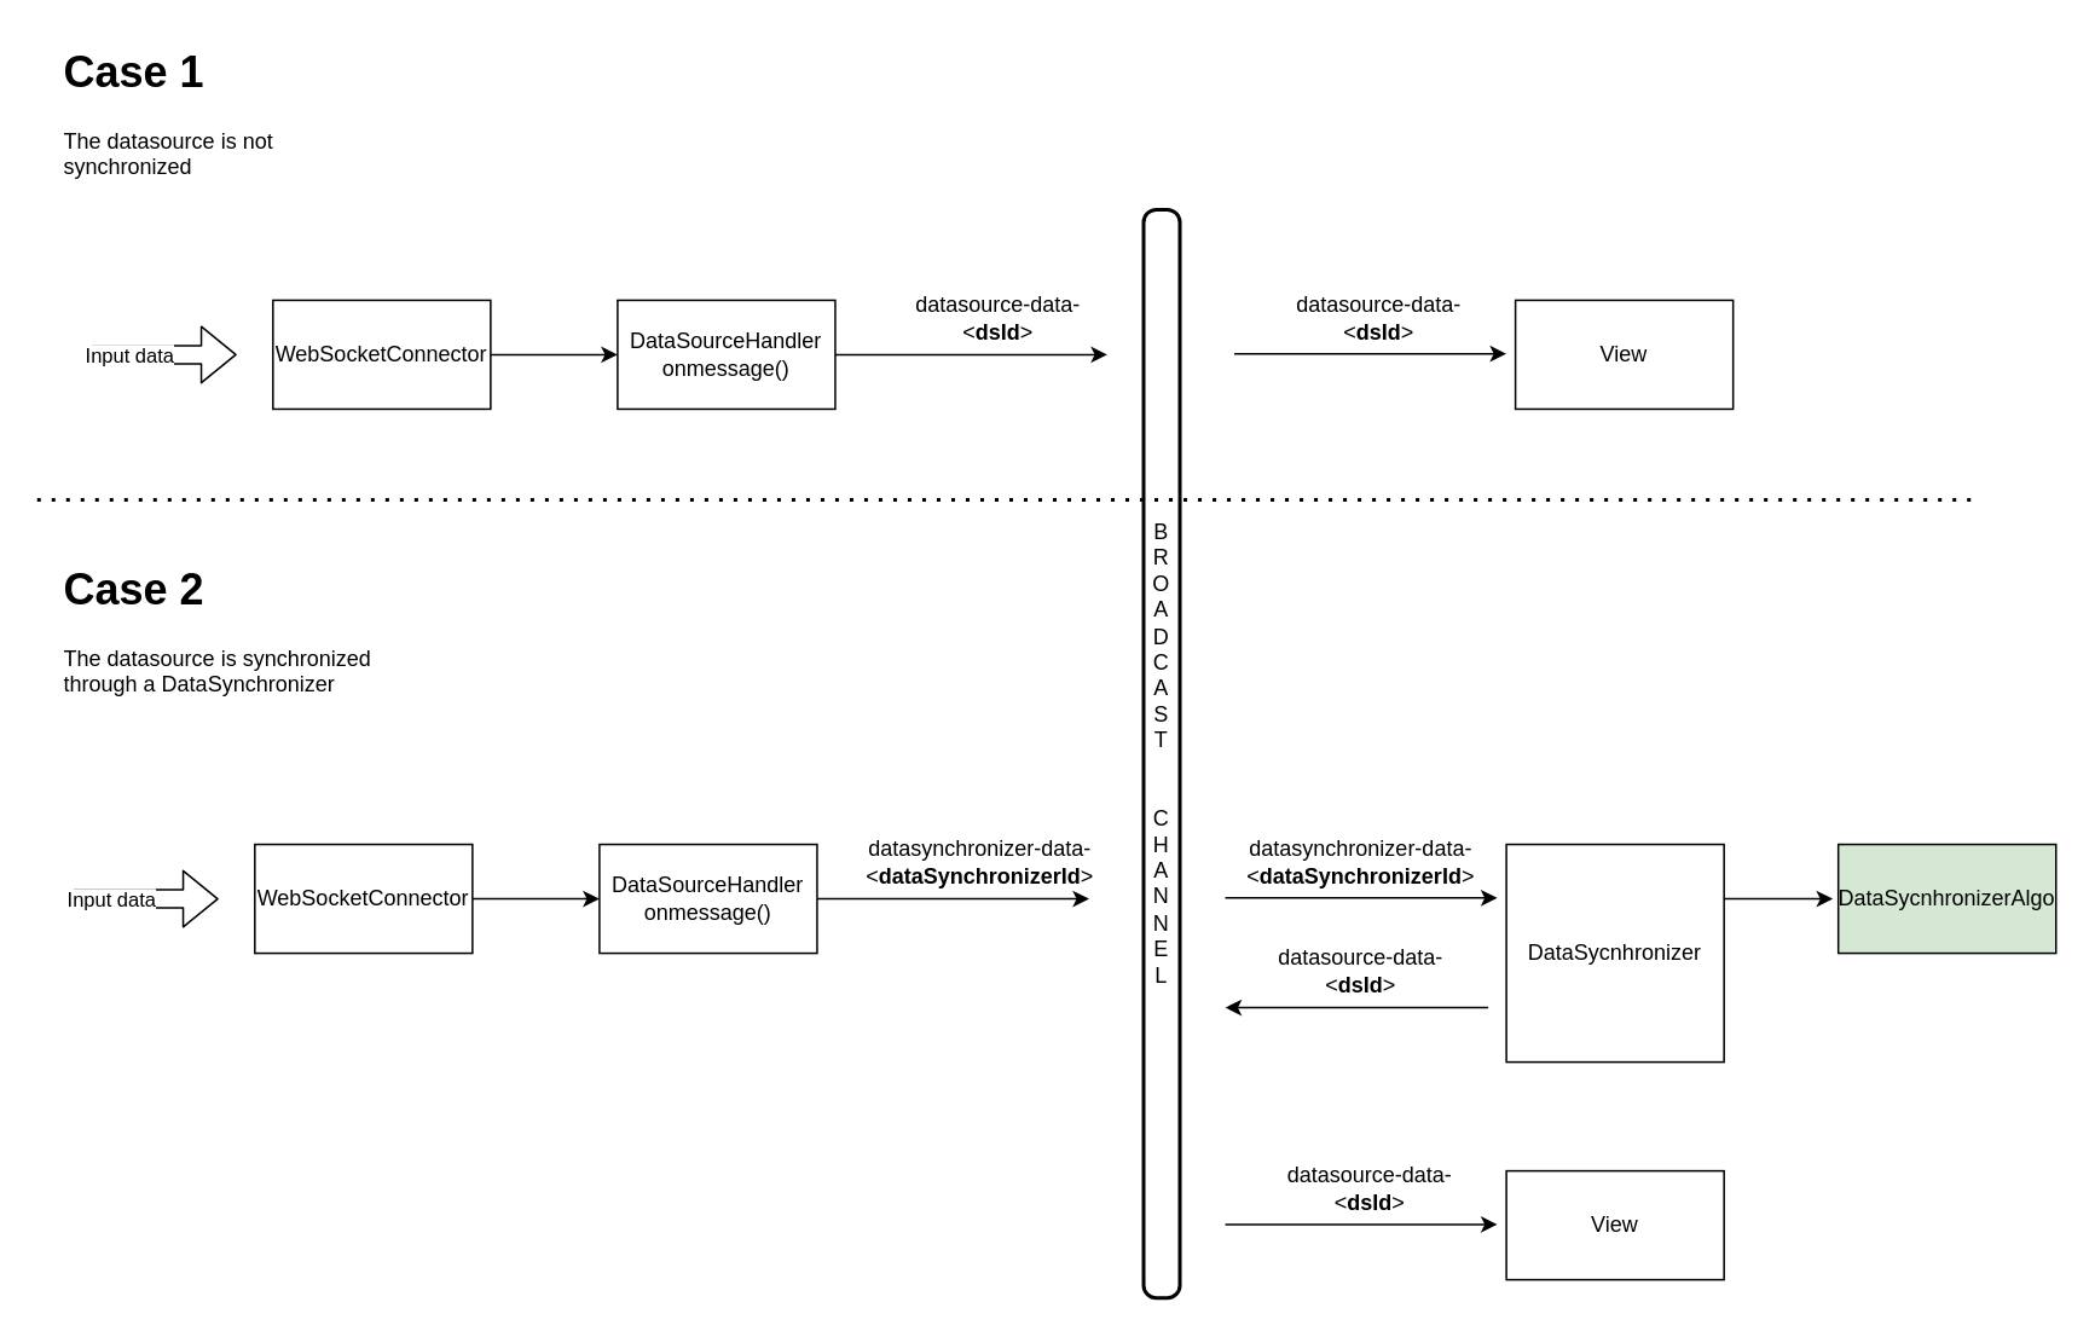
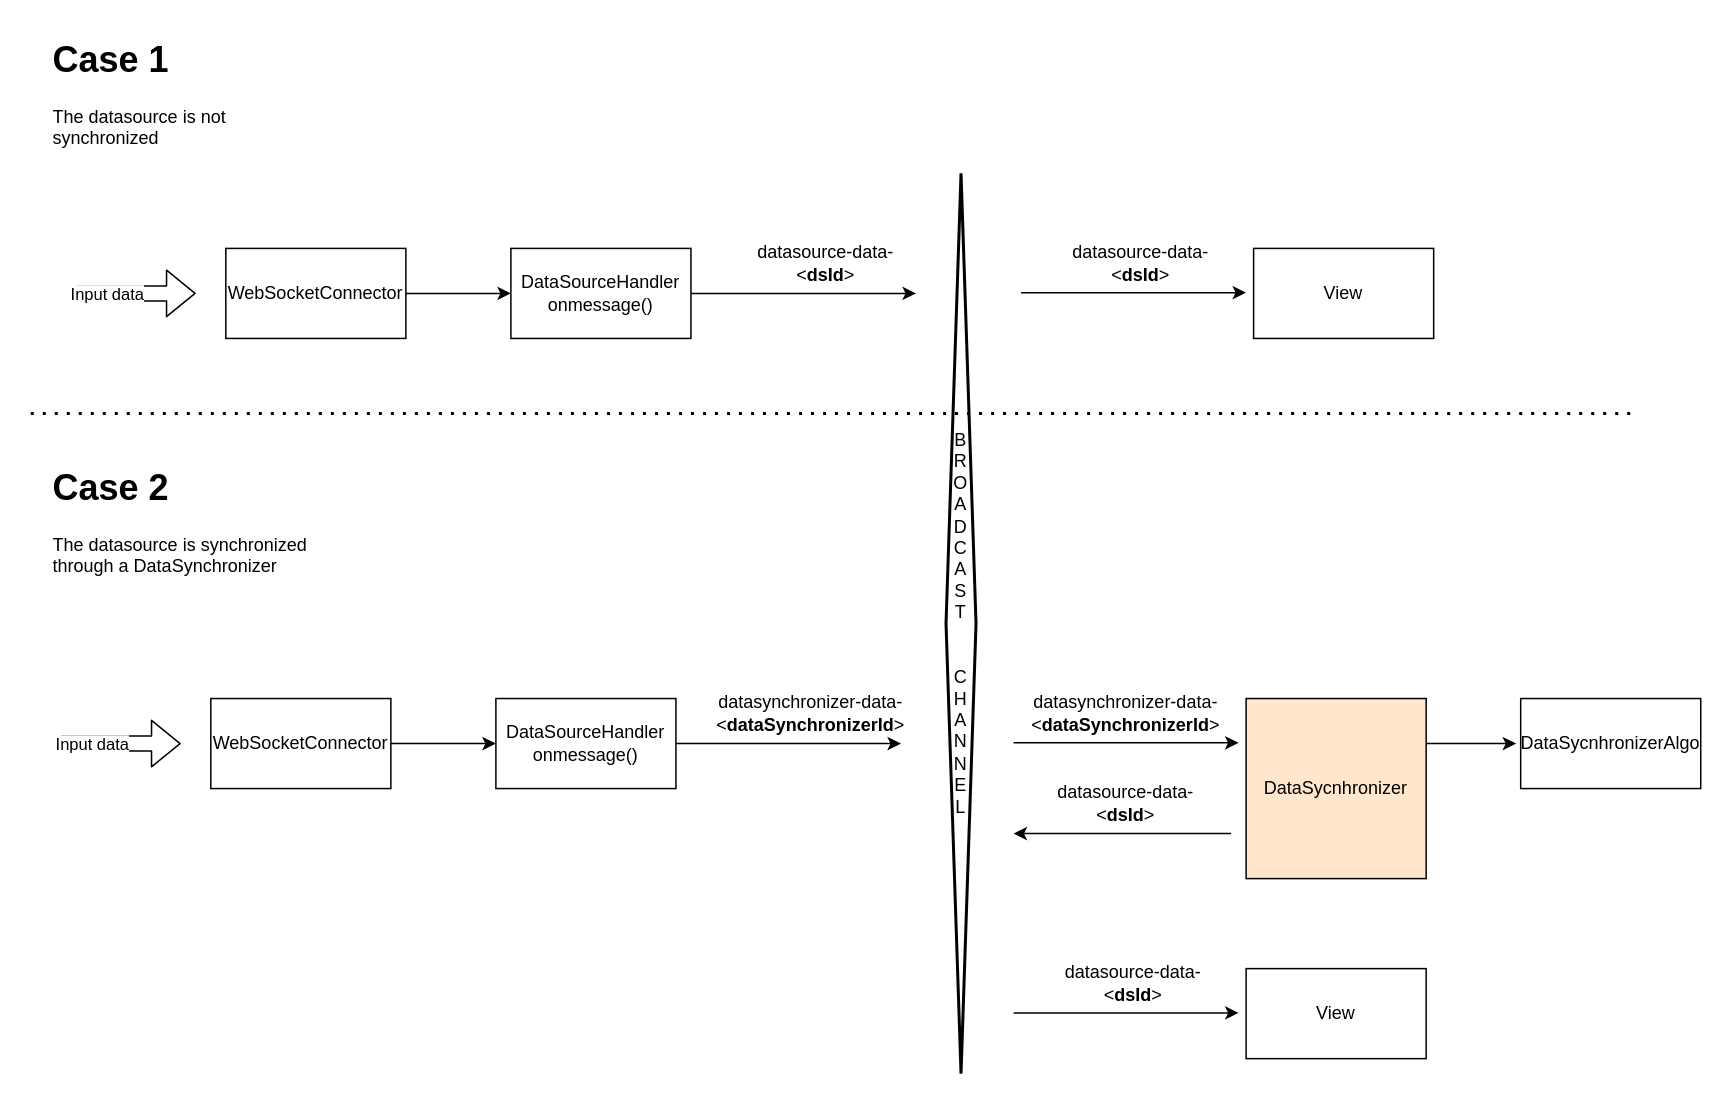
- <mxCell id="2" value="B&lt;br&gt;R&lt;br&gt;O&lt;br&gt;A&lt;br&gt;D&lt;br&gt;C&lt;br&gt;A&lt;br&gt;S&lt;br&gt;T&lt;br&gt;&lt;br&gt;&lt;br&gt;C&lt;br&gt;H&lt;br&gt;A&lt;br&gt;N&lt;br&gt;N&lt;br&gt;E&lt;br&gt;L" style="rounded=1;whiteSpace=wrap;html=1;absoluteArcSize=1;arcSize=14;strokeWidth=2;" vertex="1" parent="1"><mxGeometry x="630" y="115" width="20" height="600" as="geometry" /></mxCell>
+ <mxCell id="2" value="B&lt;br&gt;R&lt;br&gt;O&lt;br&gt;A&lt;br&gt;D&lt;br&gt;C&lt;br&gt;A&lt;br&gt;S&lt;br&gt;T&lt;br&gt;&lt;br&gt;&lt;br&gt;C&lt;br&gt;H&lt;br&gt;A&lt;br&gt;N&lt;br&gt;N&lt;br&gt;E&lt;br&gt;L" style="rhombus;whiteSpace=wrap;html=1;absoluteArcSize=1;arcSize=14;strokeWidth=2;" vertex="1" parent="1"><mxGeometry x="630" y="115" width="20" height="600" as="geometry" /></mxCell>
- <mxCell id="27" value="DataSycnhronizerAlgo" style="rounded=0;whiteSpace=wrap;html=1;fillColor=#d5e8d4;" vertex="1" parent="1"><mxGeometry x="1013" y="465" width="120" height="60" as="geometry" /></mxCell>
+ <mxCell id="27" value="DataSycnhronizerAlgo" style="rounded=0;whiteSpace=wrap;html=1;" vertex="1" parent="1"><mxGeometry x="1013" y="465" width="120" height="60" as="geometry" /></mxCell>
- <mxCell id="24" value="DataSycnhronizer" style="rounded=0;whiteSpace=wrap;html=1;" vertex="1" parent="1"><mxGeometry x="830" y="465" width="120" height="120" as="geometry" /></mxCell>
+ <mxCell id="24" value="DataSycnhronizer" style="rounded=0;whiteSpace=wrap;html=1;fillColor=#ffe6cc;" vertex="1" parent="1"><mxGeometry x="830" y="465" width="120" height="120" as="geometry" /></mxCell>
